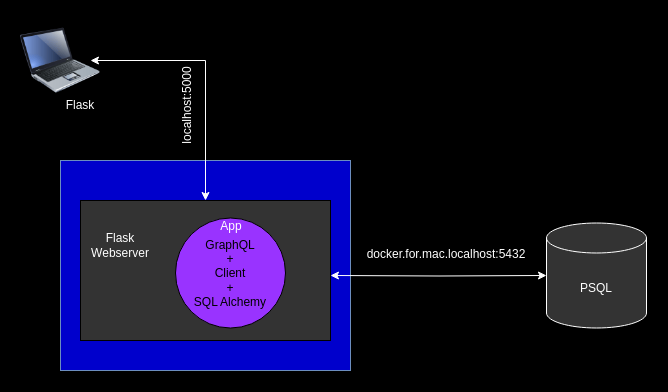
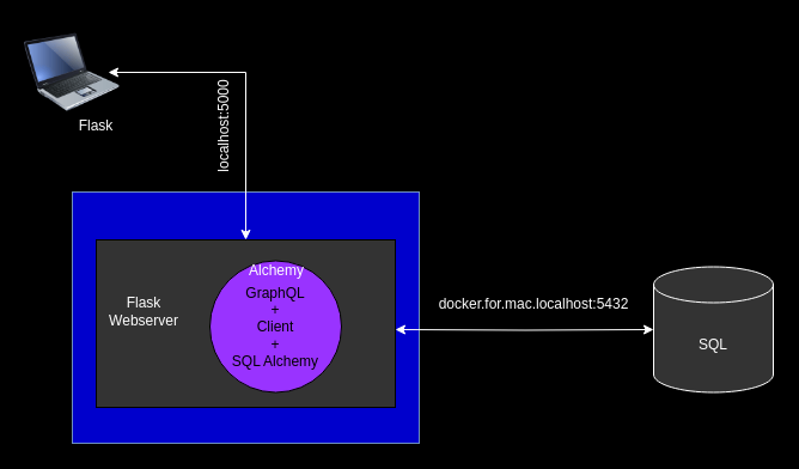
- <mxCell id="11" value="&lt;font color=&quot;#ffffff&quot;&gt;App&lt;/font&gt;" style="text;html=1;strokeColor=none;fillColor=none;align=center;verticalAlign=middle;whiteSpace=wrap;rounded=0;" parent="1" vertex="1"><mxGeometry x="201" y="211" width="60" height="30" as="geometry" /></mxCell>
+ <mxCell id="11" value="&lt;font color=&quot;#ffffff&quot;&gt;Alchemy&lt;/font&gt;" style="text;html=1;strokeColor=none;fillColor=none;align=center;verticalAlign=middle;whiteSpace=wrap;rounded=0;" parent="1" vertex="1"><mxGeometry x="201" y="211" width="60" height="30" as="geometry" /></mxCell>
- <mxCell id="8" value="&lt;font color=&quot;#ffffff&quot;&gt;Flask Webserver&lt;/font&gt;" style="text;html=1;strokeColor=none;fillColor=none;align=center;verticalAlign=middle;whiteSpace=wrap;rounded=0;" parent="1" vertex="1"><mxGeometry x="90" y="230" width="60" height="30" as="geometry" /></mxCell>
+ <mxCell id="8" value="&lt;font color=&quot;#ffffff&quot;&gt;Flask Webserver&lt;/font&gt;" style="text;html=1;strokeColor=none;fillColor=none;align=center;verticalAlign=middle;whiteSpace=wrap;rounded=0;" parent="1" vertex="1"><mxGeometry x="90" y="245" width="60" height="30" as="geometry" /></mxCell>
- <mxCell id="3" value="PSQL" style="shape=cylinder3;whiteSpace=wrap;html=1;boundedLbl=1;backgroundOutline=1;size=15;fillColor=#333333;strokeColor=#FFFFFF;fontColor=#ffffff;" parent="1" vertex="1"><mxGeometry x="546" y="222.5" width="100" height="105" as="geometry" /></mxCell>
+ <mxCell id="3" value="SQL" style="shape=cylinder3;whiteSpace=wrap;html=1;boundedLbl=1;backgroundOutline=1;size=15;fillColor=#333333;strokeColor=#FFFFFF;fontColor=#ffffff;" parent="1" vertex="1"><mxGeometry x="546" y="222.5" width="100" height="105" as="geometry" /></mxCell>
